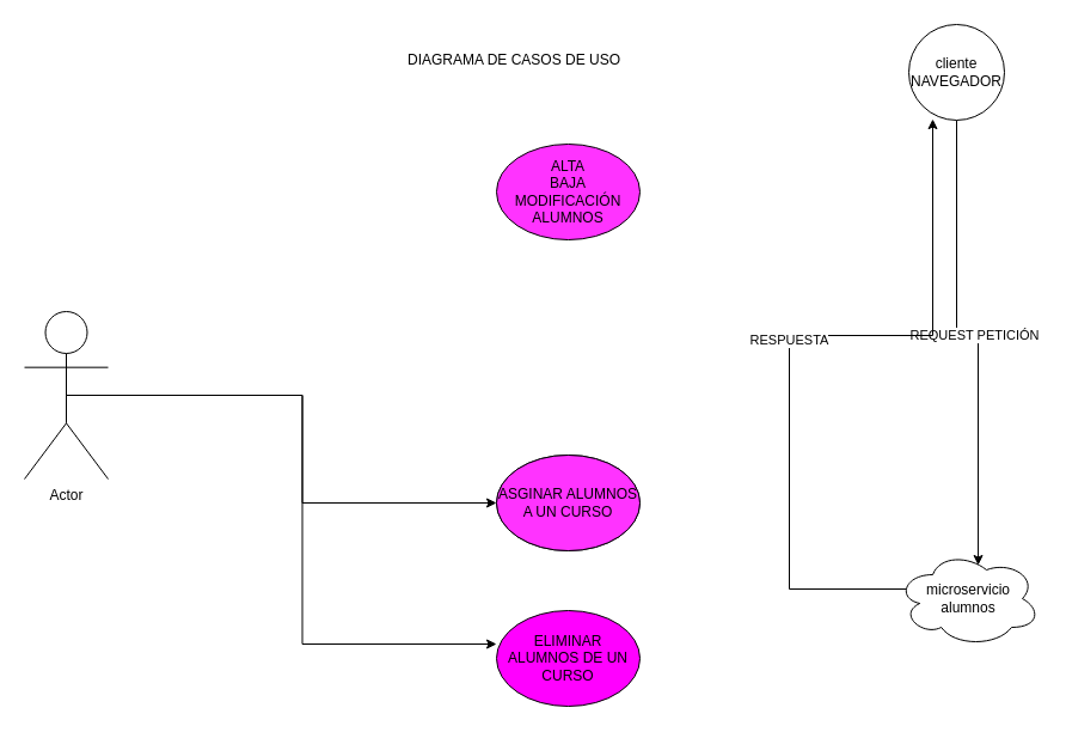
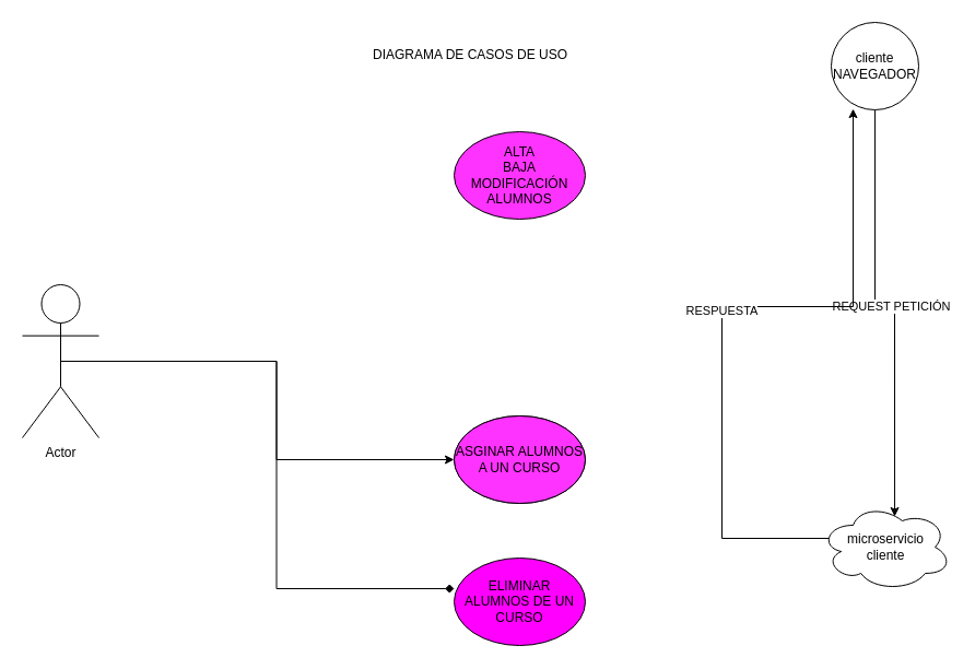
- <mxCell id="12" value="microservicio&lt;br&gt;alumnos" style="ellipse;shape=cloud;whiteSpace=wrap;html=1;" parent="1" vertex="1"><mxGeometry x="750" y="460" width="120" height="80" as="geometry" /></mxCell>
+ <mxCell id="12" value="microservicio&lt;br&gt;cliente" style="ellipse;shape=cloud;whiteSpace=wrap;html=1;" parent="1" vertex="1"><mxGeometry x="750" y="460" width="120" height="80" as="geometry" /></mxCell>
- <mxCell id="4" style="edgeStyle=orthogonalEdgeStyle;rounded=0;orthogonalLoop=1;jettySize=auto;html=1;entryX=0;entryY=0.35;entryDx=0;entryDy=0;entryPerimeter=0;" parent="1" source="5" target="8" edge="1"><mxGeometry relative="1" as="geometry" /></mxCell>
+ <mxCell id="4" style="edgeStyle=orthogonalEdgeStyle;rounded=0;orthogonalLoop=1;jettySize=auto;html=1;entryX=0;entryY=0.35;entryDx=0;entryDy=0;entryPerimeter=0;endArrow=diamond;" parent="1" source="5" target="8" edge="1"><mxGeometry relative="1" as="geometry" /></mxCell>
